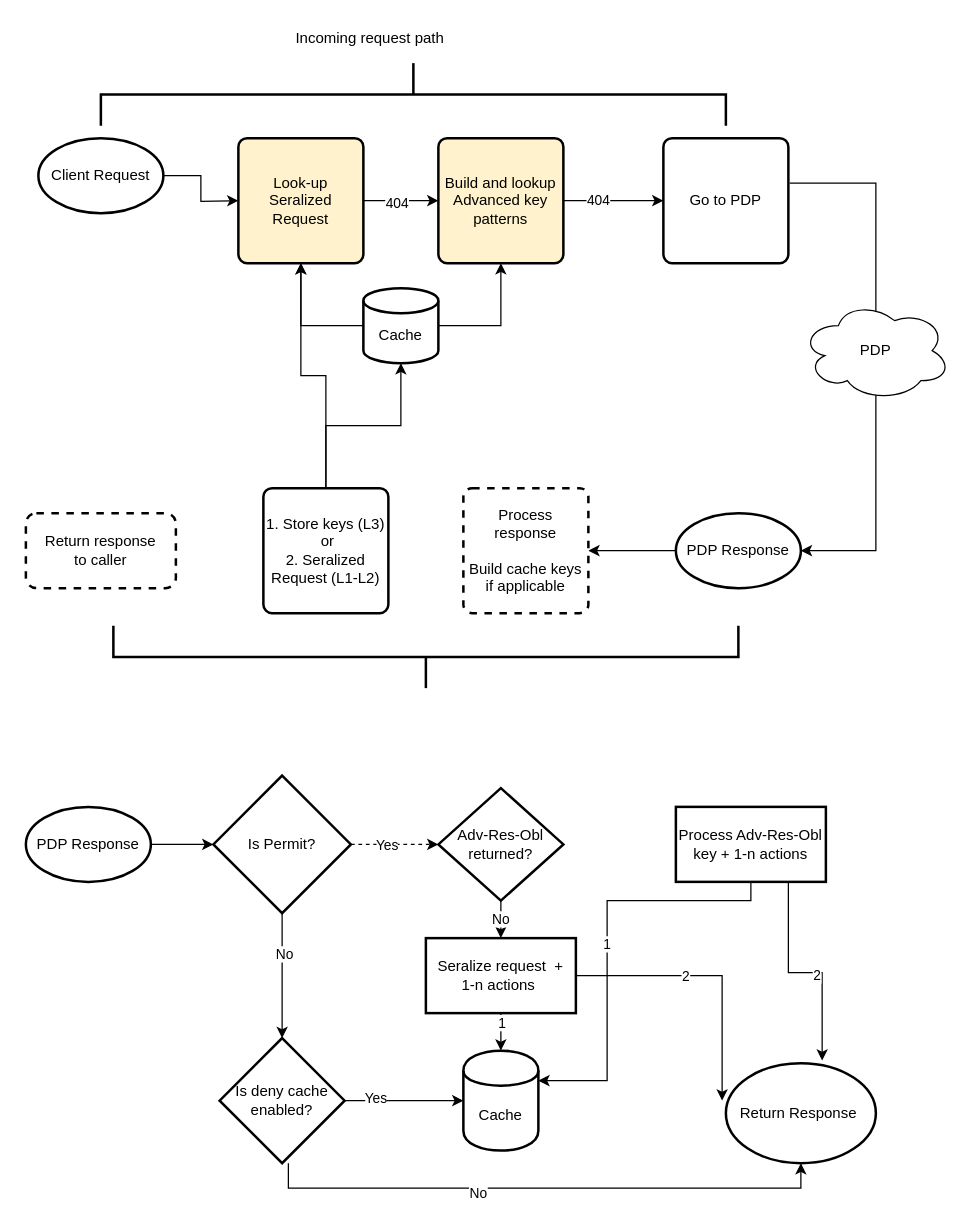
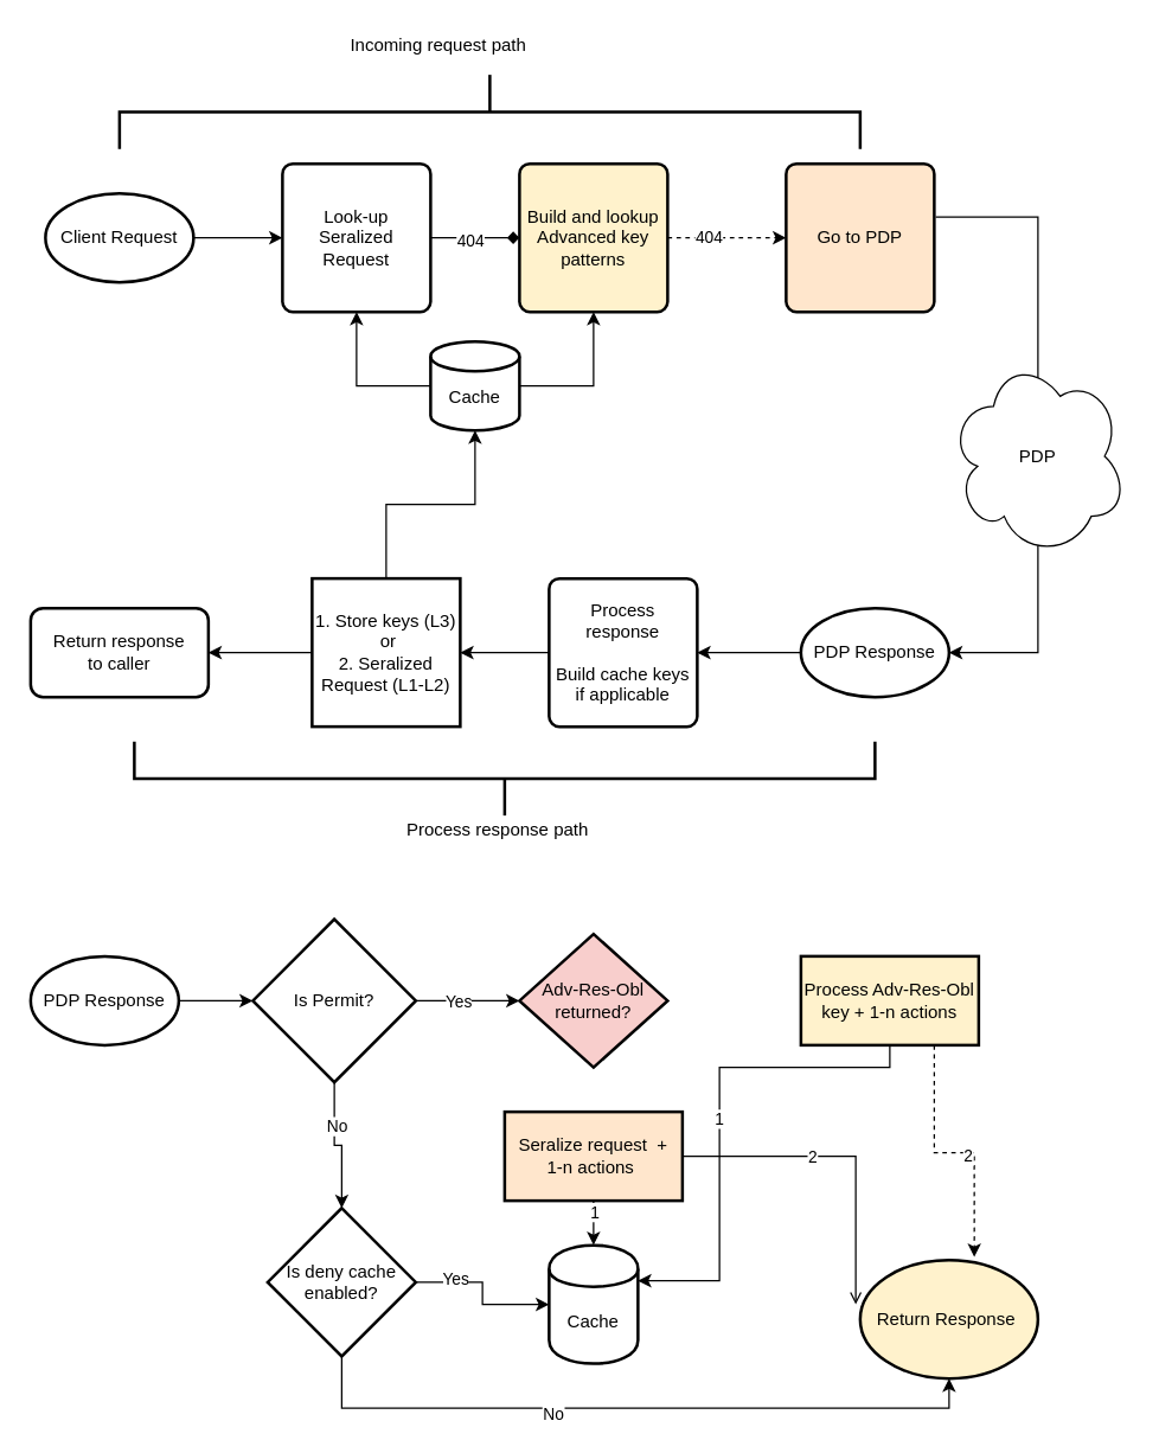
- <mxCell id="3" value="Client Request" style="strokeWidth=2;html=1;shape=mxgraph.flowchart.start_1;whiteSpace=wrap;" parent="1" vertex="1"><mxGeometry x="30" y="110" width="100" height="60" as="geometry" /></mxCell>
+ <mxCell id="3" value="Client Request" style="strokeWidth=2;html=1;shape=mxgraph.flowchart.start_1;whiteSpace=wrap;" parent="1" vertex="1"><mxGeometry x="30" y="130" width="100" height="60" as="geometry" /></mxCell>
- <mxCell id="7" value="Look-up&lt;br&gt;Seralized Request" style="rounded=1;whiteSpace=wrap;html=1;absoluteArcSize=1;arcSize=14;strokeWidth=2;fillColor=#fff2cc;" parent="1" vertex="1"><mxGeometry x="190" y="110" width="100" height="100" as="geometry" /></mxCell>
+ <mxCell id="7" value="Look-up&lt;br&gt;Seralized Request" style="rounded=1;whiteSpace=wrap;html=1;absoluteArcSize=1;arcSize=14;strokeWidth=2;" parent="1" vertex="1"><mxGeometry x="190" y="110" width="100" height="100" as="geometry" /></mxCell>
- <mxCell id="5" value="" style="edgeStyle=orthogonalEdgeStyle;rounded=0;orthogonalLoop=1;jettySize=auto;html=1;" parent="1" source="7" target="10" edge="1"><mxGeometry relative="1" as="geometry" /></mxCell>
+ <mxCell id="5" value="" style="edgeStyle=orthogonalEdgeStyle;rounded=0;orthogonalLoop=1;jettySize=auto;html=1;endArrow=diamond;" parent="1" source="7" target="10" edge="1"><mxGeometry relative="1" as="geometry" /></mxCell>
- <mxCell id="8" value="" style="edgeStyle=orthogonalEdgeStyle;rounded=0;orthogonalLoop=1;jettySize=auto;html=1;" parent="1" source="10" target="12" edge="1"><mxGeometry relative="1" as="geometry" /></mxCell>
+ <mxCell id="8" value="" style="edgeStyle=orthogonalEdgeStyle;rounded=0;orthogonalLoop=1;jettySize=auto;html=1;dashed=1;" parent="1" source="10" target="12" edge="1"><mxGeometry relative="1" as="geometry" /></mxCell>
- <mxCell id="12" value="Go to PDP" style="rounded=1;whiteSpace=wrap;html=1;absoluteArcSize=1;arcSize=14;strokeWidth=2;" parent="1" vertex="1"><mxGeometry x="530" y="110" width="100" height="100" as="geometry" /></mxCell>
+ <mxCell id="12" value="Go to PDP" style="rounded=1;whiteSpace=wrap;html=1;absoluteArcSize=1;arcSize=14;strokeWidth=2;fillColor=#ffe6cc;" parent="1" vertex="1"><mxGeometry x="530" y="110" width="100" height="100" as="geometry" /></mxCell>
- <mxCell id="52" value="PDP" style="ellipse;shape=cloud;whiteSpace=wrap;html=1;align=center;" vertex="1" parent="1"><mxGeometry x="640" y="240" width="120" height="80" as="geometry" /></mxCell>
+ <mxCell id="52" value="PDP" style="ellipse;shape=cloud;whiteSpace=wrap;html=1;align=center;" vertex="1" parent="1"><mxGeometry x="640" y="240" width="120" height="135" as="geometry" /></mxCell>
- <mxCell id="21" value="" style="edgeStyle=orthogonalEdgeStyle;rounded=0;orthogonalLoop=1;jettySize=auto;html=1;" parent="1" source="22" target="7" edge="1"><mxGeometry relative="1" as="geometry" /></mxCell>
+ <mxCell id="21" value="" style="edgeStyle=orthogonalEdgeStyle;rounded=0;orthogonalLoop=1;jettySize=auto;html=1;" parent="1" source="22" target="26" edge="1"><mxGeometry relative="1" as="geometry" /></mxCell>
- <mxCell id="26" value="Return response&lt;br&gt;to caller" style="whiteSpace=wrap;html=1;rounded=1;strokeWidth=2;arcSize=14;dashed=1;" parent="1" vertex="1"><mxGeometry x="20" y="410" width="120" height="60" as="geometry" /></mxCell>
+ <mxCell id="26" value="Return response&lt;br&gt;to caller" style="whiteSpace=wrap;html=1;rounded=1;strokeWidth=2;arcSize=14;" parent="1" vertex="1"><mxGeometry x="20" y="410" width="120" height="60" as="geometry" /></mxCell>
- <mxCell id="22" value="1. Store keys (L3)&lt;br&gt;&amp;nbsp;or&lt;br&gt;2. Seralized Request (L1-L2)" style="rounded=1;whiteSpace=wrap;html=1;absoluteArcSize=1;arcSize=14;strokeWidth=2;" parent="1" vertex="1"><mxGeometry x="210" y="390" width="100" height="100" as="geometry" /></mxCell>
+ <mxCell id="22" value="1. Store keys (L3)&lt;br&gt;&amp;nbsp;or&lt;br&gt;2. Seralized Request (L1-L2)" style="whiteSpace=wrap;html=1;absoluteArcSize=1;arcSize=14;strokeWidth=2;rounded=0;" parent="1" vertex="1"><mxGeometry x="210" y="390" width="100" height="100" as="geometry" /></mxCell>
+ <mxCell id="23" value="" style="edgeStyle=orthogonalEdgeStyle;rounded=0;orthogonalLoop=1;jettySize=auto;html=1;" parent="1" source="24" target="22" edge="1"><mxGeometry relative="1" as="geometry" /></mxCell>
- <mxCell id="24" value="Process &lt;br&gt;response&lt;br&gt;&lt;br&gt;Build cache keys&lt;br&gt;if applicable" style="rounded=1;whiteSpace=wrap;html=1;absoluteArcSize=1;arcSize=14;strokeWidth=2;dashed=1;" parent="1" vertex="1"><mxGeometry x="370" y="390" width="100" height="100" as="geometry" /></mxCell>
+ <mxCell id="24" value="Process &lt;br&gt;response&lt;br&gt;&lt;br&gt;Build cache keys&lt;br&gt;if applicable" style="rounded=1;whiteSpace=wrap;html=1;absoluteArcSize=1;arcSize=14;strokeWidth=2;" parent="1" vertex="1"><mxGeometry x="370" y="390" width="100" height="100" as="geometry" /></mxCell>
+ <mxCell id="25" value="Process response path" style="text;html=1;align=center;verticalAlign=middle;resizable=0;points=[];autosize=1;" parent="1" vertex="1"><mxGeometry x="265" y="550" width="140" height="20" as="geometry" /></mxCell>
- <mxCell id="29" value="" style="edgeStyle=orthogonalEdgeStyle;rounded=0;orthogonalLoop=1;jettySize=auto;html=1;dashed=1;" edge="1" parent="1" source="31" target="44"><mxGeometry relative="1" as="geometry" /></mxCell>
+ <mxCell id="29" value="" style="edgeStyle=orthogonalEdgeStyle;rounded=0;orthogonalLoop=1;jettySize=auto;html=1;" edge="1" parent="1" source="31" target="44"><mxGeometry relative="1" as="geometry" /></mxCell>
- <mxCell id="44" value="Adv-Res-Obl&lt;br&gt;returned?" style="rhombus;whiteSpace=wrap;html=1;strokeWidth=2;" vertex="1" parent="1"><mxGeometry x="350" y="630" width="100" height="90" as="geometry" /></mxCell>
+ <mxCell id="44" value="Adv-Res-Obl&lt;br&gt;returned?" style="rhombus;whiteSpace=wrap;html=1;strokeWidth=2;fillColor=#f8cecc;" vertex="1" parent="1"><mxGeometry x="350" y="630" width="100" height="90" as="geometry" /></mxCell>
- <mxCell id="48" value="Process Adv-Res-Obl key + 1-n actions" style="whiteSpace=wrap;html=1;strokeWidth=2;" vertex="1" parent="1"><mxGeometry x="540" y="645" width="120" height="60" as="geometry" /></mxCell>
+ <mxCell id="48" value="Process Adv-Res-Obl key + 1-n actions" style="whiteSpace=wrap;html=1;strokeWidth=2;fillColor=#fff2cc;" vertex="1" parent="1"><mxGeometry x="540" y="645" width="120" height="60" as="geometry" /></mxCell>
- <mxCell id="43" value="No" style="edgeStyle=orthogonalEdgeStyle;rounded=0;orthogonalLoop=1;jettySize=auto;html=1;" edge="1" parent="1" source="44" target="51"><mxGeometry relative="1" as="geometry" /></mxCell>
- <mxCell id="46" style="edgeStyle=orthogonalEdgeStyle;rounded=0;orthogonalLoop=1;jettySize=auto;html=1;entryX=0.642;entryY=-0.025;entryDx=0;entryDy=0;entryPerimeter=0;exitX=0.75;exitY=1;exitDx=0;exitDy=0;" edge="1" parent="1" source="48" target="39"><mxGeometry relative="1" as="geometry" /></mxCell>
+ <mxCell id="46" style="edgeStyle=orthogonalEdgeStyle;rounded=0;orthogonalLoop=1;jettySize=auto;html=1;entryX=0.642;entryY=-0.025;entryDx=0;entryDy=0;entryPerimeter=0;exitX=0.75;exitY=1;exitDx=0;exitDy=0;dashed=1;" edge="1" parent="1" source="48" target="39"><mxGeometry relative="1" as="geometry" /></mxCell>
- <mxCell id="51" value="Seralize request&amp;nbsp; +&lt;br&gt;1-n actions&amp;nbsp;" style="whiteSpace=wrap;html=1;strokeWidth=2;" vertex="1" parent="1"><mxGeometry x="340" y="750" width="120" height="60" as="geometry" /></mxCell>
+ <mxCell id="51" value="Seralize request&amp;nbsp; +&lt;br&gt;1-n actions&amp;nbsp;" style="whiteSpace=wrap;html=1;strokeWidth=2;fillColor=#ffe6cc;" vertex="1" parent="1"><mxGeometry x="340" y="750" width="120" height="60" as="geometry" /></mxCell>
- <mxCell id="40" style="edgeStyle=orthogonalEdgeStyle;rounded=0;orthogonalLoop=1;jettySize=auto;html=1;entryX=-0.025;entryY=0.375;entryDx=0;entryDy=0;entryPerimeter=0;exitX=1;exitY=0.5;exitDx=0;exitDy=0;" edge="1" parent="1" source="51" target="39"><mxGeometry relative="1" as="geometry" /></mxCell>
+ <mxCell id="40" style="edgeStyle=orthogonalEdgeStyle;rounded=0;orthogonalLoop=1;jettySize=auto;html=1;entryX=-0.025;entryY=0.375;entryDx=0;entryDy=0;entryPerimeter=0;exitX=1;exitY=0.5;exitDx=0;exitDy=0;endArrow=open;" edge="1" parent="1" source="51" target="39"><mxGeometry relative="1" as="geometry" /></mxCell>
- <mxCell id="38" value="Is deny cache&lt;br&gt;enabled?" style="strokeWidth=2;html=1;shape=mxgraph.flowchart.decision;whiteSpace=wrap;" vertex="1" parent="1"><mxGeometry x="175" y="830" width="100" height="100" as="geometry" /></mxCell>
+ <mxCell id="38" value="Is deny cache&lt;br&gt;enabled?" style="strokeWidth=2;html=1;shape=mxgraph.flowchart.decision;whiteSpace=wrap;" vertex="1" parent="1"><mxGeometry x="180" y="815" width="100" height="100" as="geometry" /></mxCell>
- <mxCell id="39" value="Return Response&amp;nbsp;" style="ellipse;whiteSpace=wrap;html=1;strokeWidth=2;" vertex="1" parent="1"><mxGeometry x="580" y="850" width="120" height="80" as="geometry" /></mxCell>
+ <mxCell id="39" value="Return Response&amp;nbsp;" style="ellipse;whiteSpace=wrap;html=1;strokeWidth=2;fillColor=#fff2cc;" vertex="1" parent="1"><mxGeometry x="580" y="850" width="120" height="80" as="geometry" /></mxCell>
